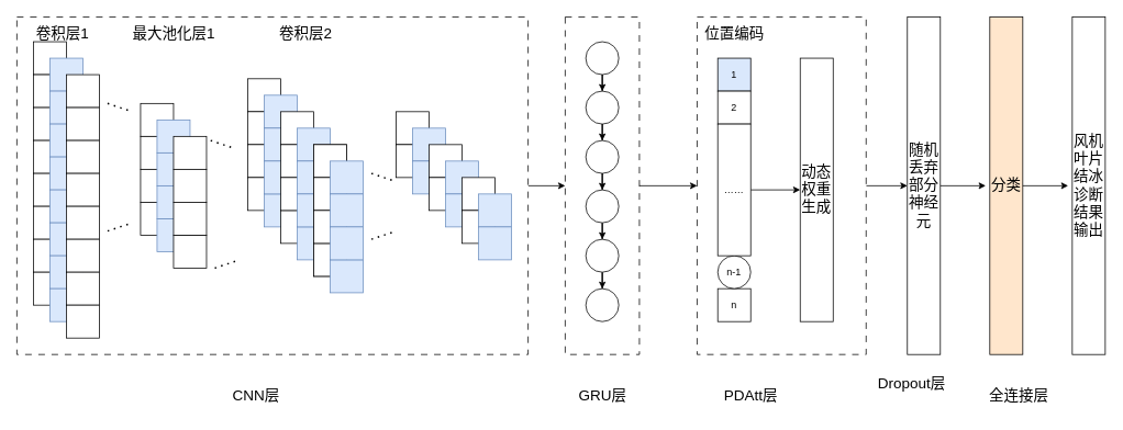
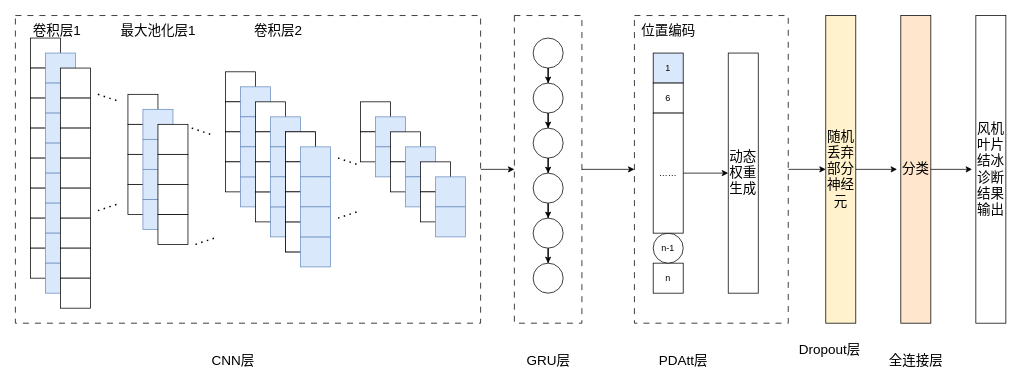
- <mxCell id="111" value="2" style="rounded=0;whiteSpace=wrap;html=1;" parent="1" vertex="1"><mxGeometry x="870" y="110" width="40" height="40" as="geometry" /></mxCell>
+ <mxCell id="111" value="6" style="rounded=0;whiteSpace=wrap;html=1;" parent="1" vertex="1"><mxGeometry x="870" y="110" width="40" height="40" as="geometry" /></mxCell>
- <mxCell id="118" value="&lt;font style=&quot;font-size: 18px;&quot;&gt;随机丢弃部分神经元&lt;/font&gt;" style="rounded=0;whiteSpace=wrap;html=1;" parent="1" vertex="1"><mxGeometry x="1100" y="20" width="40" height="410" as="geometry" /></mxCell>
+ <mxCell id="118" value="&lt;font style=&quot;font-size: 18px;&quot;&gt;随机丢弃部分神经元&lt;/font&gt;" style="rounded=0;whiteSpace=wrap;html=1;fillColor=#fff2cc;" parent="1" vertex="1"><mxGeometry x="1100" y="20" width="40" height="410" as="geometry" /></mxCell>
- <mxCell id="117" value="&lt;font style=&quot;font-size: 18px;&quot;&gt;全连接层&lt;/font&gt;" style="text;html=1;align=center;verticalAlign=middle;resizable=0;points=[];autosize=1;strokeColor=none;fillColor=none;" parent="1" vertex="1"><mxGeometry x="1185" y="460" width="100" height="40" as="geometry" /></mxCell>
+ <mxCell id="117" value="&lt;font style=&quot;font-size: 18px;&quot;&gt;全连接层&lt;/font&gt;" style="text;html=1;align=center;verticalAlign=middle;resizable=0;points=[];autosize=1;strokeColor=none;fillColor=none;" parent="1" vertex="1"><mxGeometry x="1170" y="460" width="100" height="40" as="geometry" /></mxCell>
